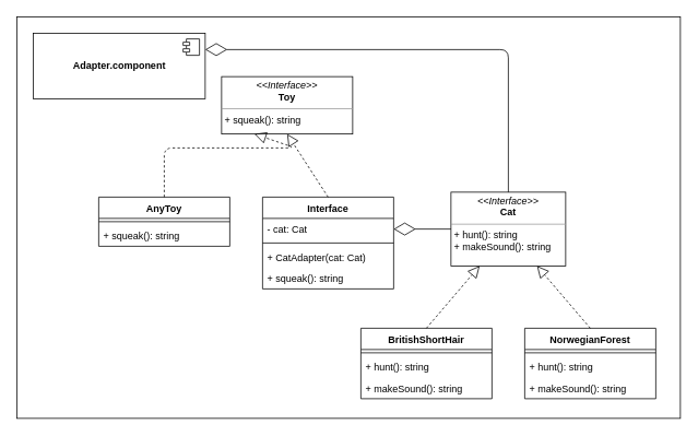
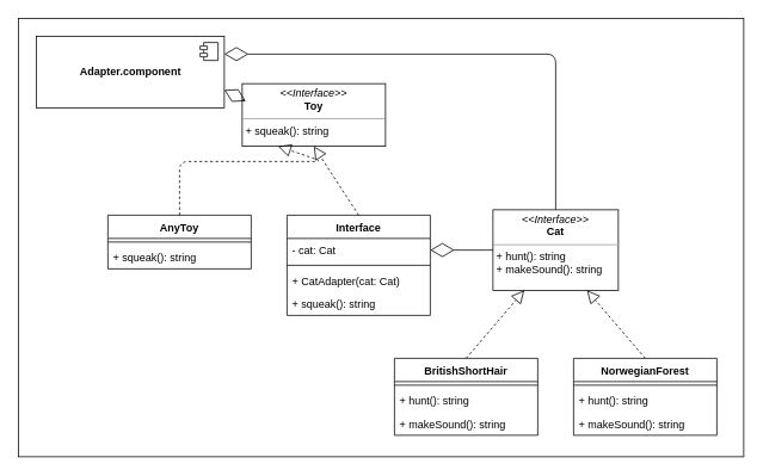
+ <mxCell id="28" value="" style="endArrow=diamondThin;endFill=0;endSize=24;html=1;entryX=1;entryY=0.75;entryDx=0;entryDy=0;exitX=0;exitY=0.25;exitDx=0;exitDy=0;" parent="1" source="13" target="3" edge="1"><mxGeometry width="160" relative="1" as="geometry"><mxPoint x="300" y="10" as="sourcePoint" /><mxPoint x="460" y="10" as="targetPoint" /></mxGeometry></mxCell>
